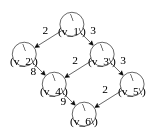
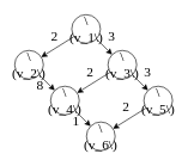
- <mxCell id="21" value="9" style="text;html=1;align=center;verticalAlign=middle;resizable=0;points=[];autosize=1;strokeColor=none;fillColor=none;fontFamily=Times New Roman;fontSize=19;" vertex="1" parent="1"><mxGeometry x="90" y="150" width="30" height="40" as="geometry" /></mxCell>
+ <mxCell id="21" value="1" style="text;html=1;align=center;verticalAlign=middle;resizable=0;points=[];autosize=1;strokeColor=none;fillColor=none;fontFamily=Times New Roman;fontSize=19;" vertex="1" parent="1"><mxGeometry x="90" y="150" width="30" height="40" as="geometry" /></mxCell>
